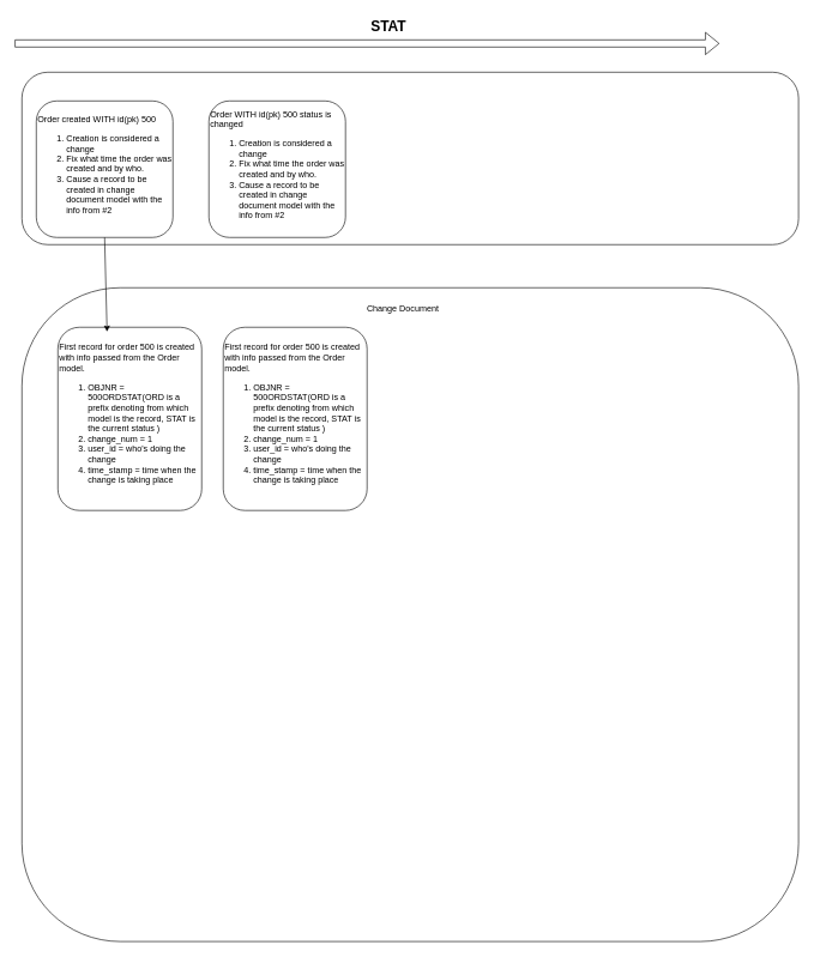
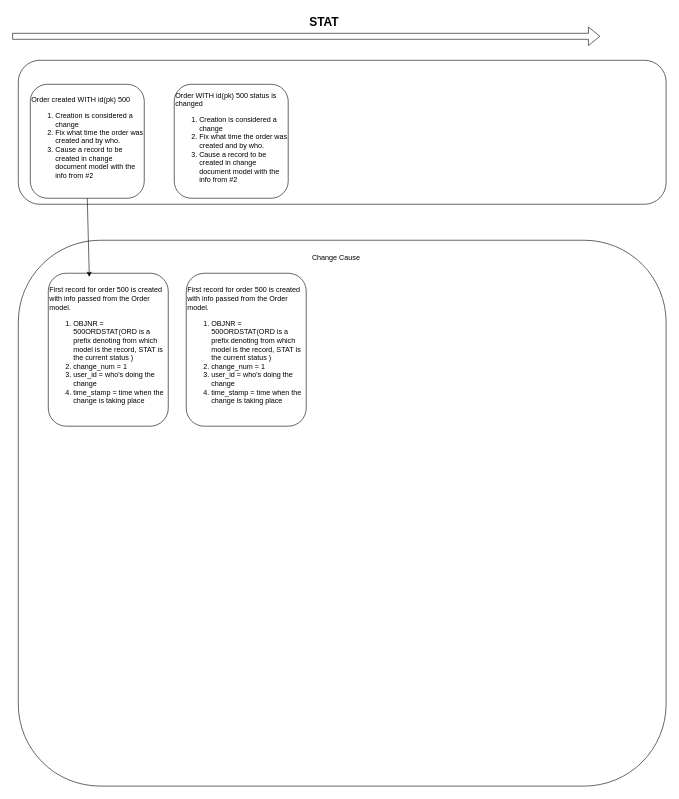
- <mxCell id="7" value="Change Document" style="text;html=1;strokeColor=none;fillColor=none;align=center;verticalAlign=middle;whiteSpace=wrap;rounded=0;" parent="1" vertex="1"><mxGeometry x="490" y="410" width="140" height="40" as="geometry" /></mxCell>
+ <mxCell id="7" value="Change Cause" style="text;html=1;strokeColor=none;fillColor=none;align=center;verticalAlign=middle;whiteSpace=wrap;rounded=0;" parent="1" vertex="1"><mxGeometry x="490" y="410" width="140" height="40" as="geometry" /></mxCell>
